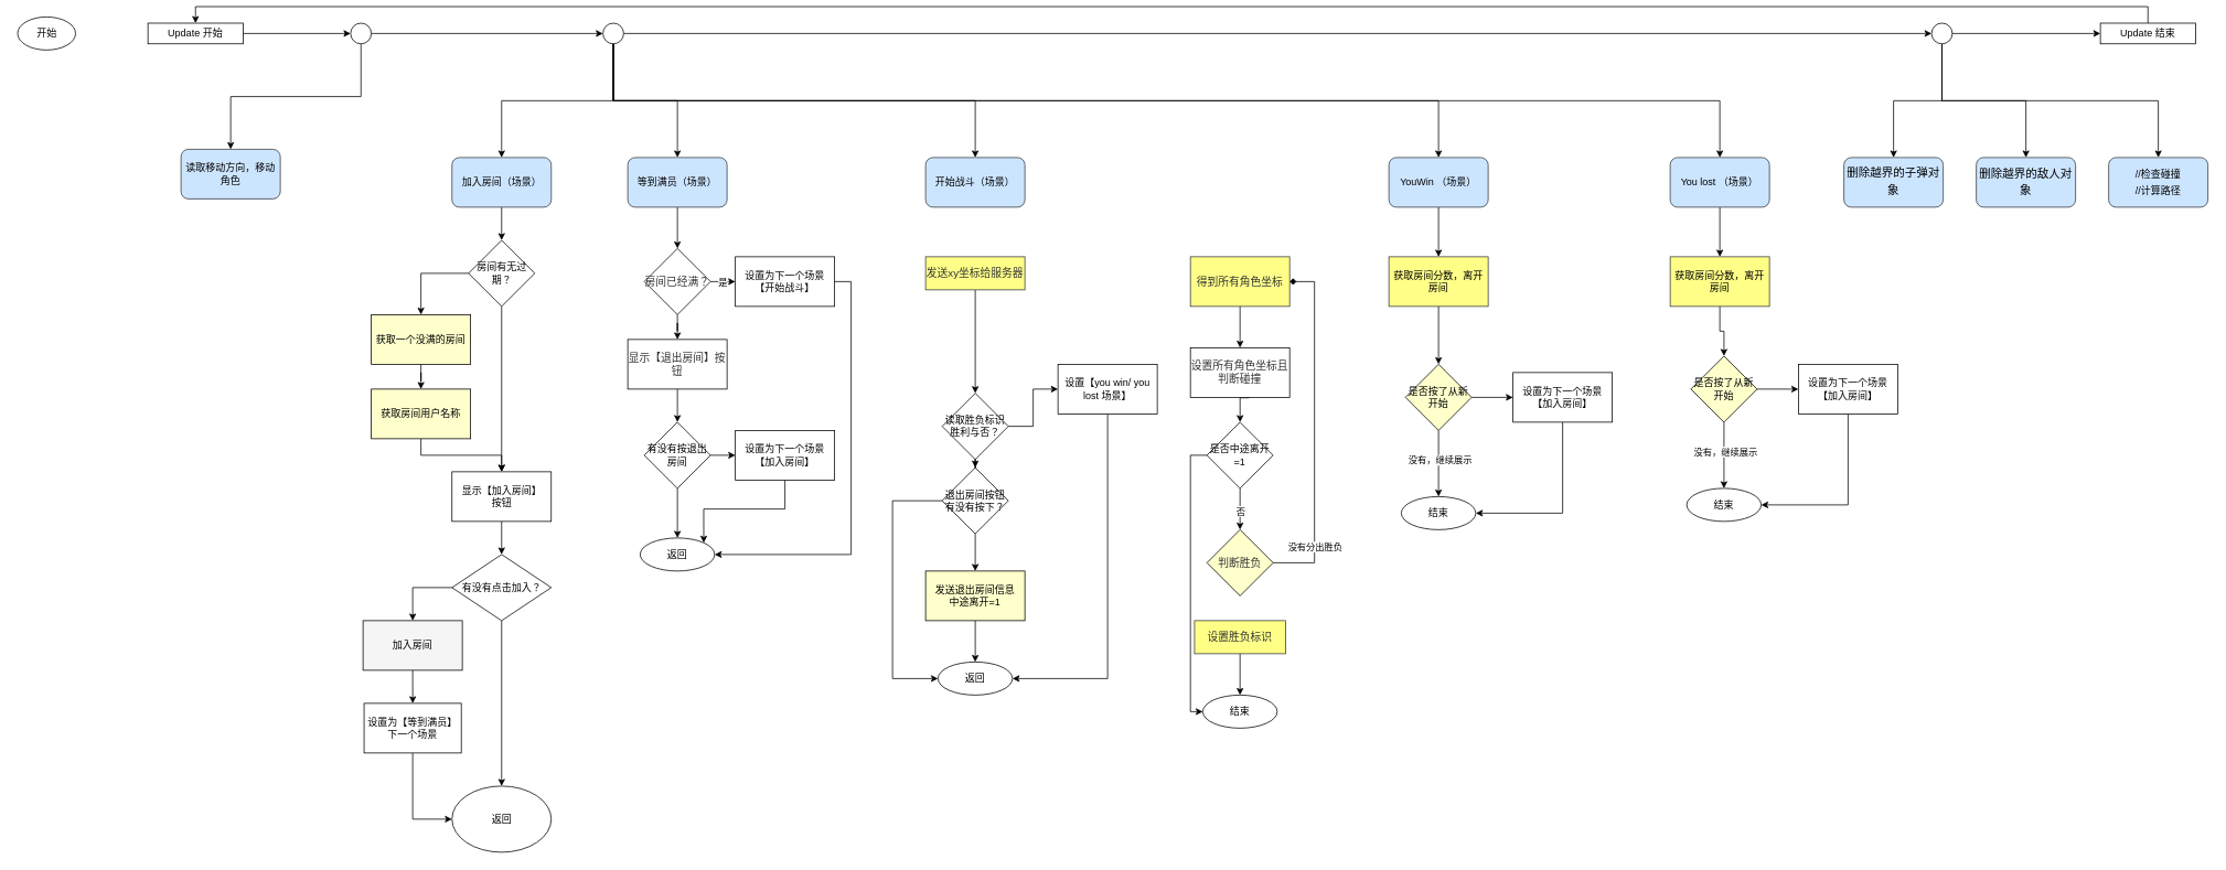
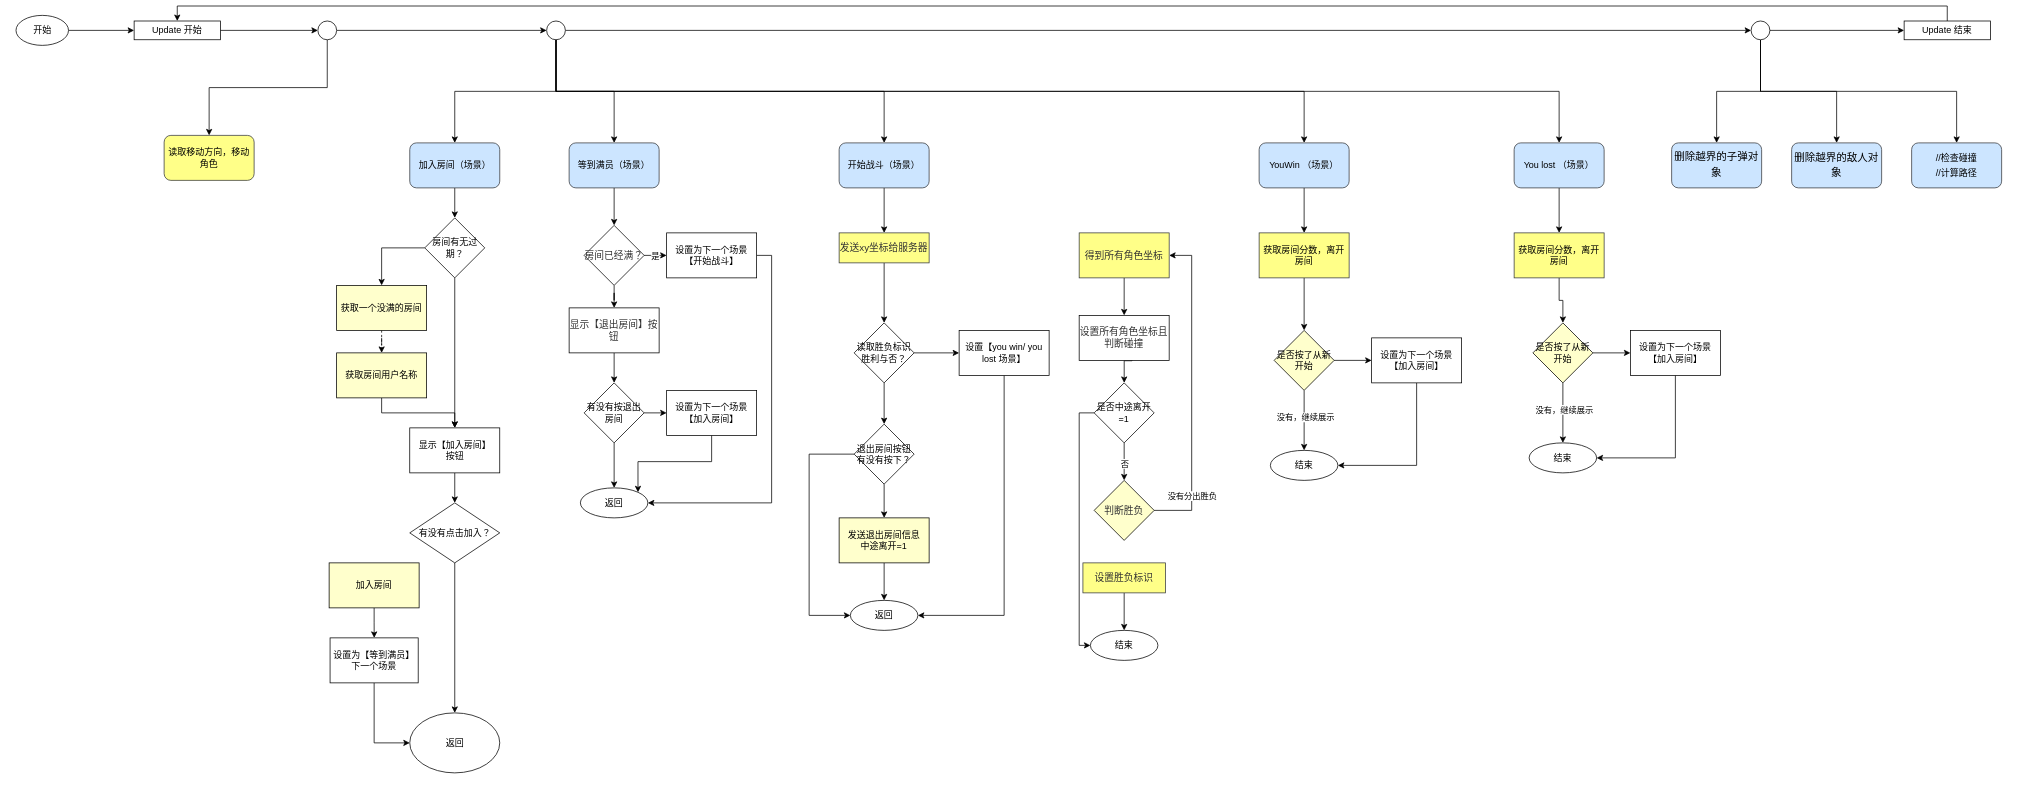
+ <mxCell id="2" value="" style="edgeStyle=orthogonalEdgeStyle;rounded=0;orthogonalLoop=1;jettySize=auto;html=1;" parent="1" source="3" target="6" edge="1"><mxGeometry relative="1" as="geometry" /></mxCell>
- <mxCell id="98" value="读取移动方向，移动角色" style="rounded=1;whiteSpace=wrap;html=1;fillColor=#cce5ff;strokeColor=#36393d;" vertex="1" parent="1"><mxGeometry x="218" y="180" width="120" height="60" as="geometry" /></mxCell>
+ <mxCell id="98" value="读取移动方向，移动角色" style="rounded=1;whiteSpace=wrap;html=1;fillColor=#ffff88;strokeColor=#36393d;" vertex="1" parent="1"><mxGeometry x="218" y="180" width="120" height="60" as="geometry" /></mxCell>
+ <mxCell id="44" value="" style="edgeStyle=orthogonalEdgeStyle;rounded=0;orthogonalLoop=1;jettySize=auto;html=1;" parent="1" source="45" target="55" edge="1"><mxGeometry relative="1" as="geometry" /></mxCell>
- <mxCell id="63" style="edgeStyle=orthogonalEdgeStyle;rounded=0;orthogonalLoop=1;jettySize=auto;html=1;exitX=1;exitY=0.5;exitDx=0;exitDy=0;entryX=1;entryY=0.5;entryDx=0;entryDy=0;endArrow=diamond;" parent="1" source="65" target="60" edge="1"><mxGeometry relative="1" as="geometry"><Array as="points"><mxPoint x="1588.06" y="680" /><mxPoint x="1588.06" y="340" /></Array></mxGeometry></mxCell>
+ <mxCell id="63" style="edgeStyle=orthogonalEdgeStyle;rounded=0;orthogonalLoop=1;jettySize=auto;html=1;exitX=1;exitY=0.5;exitDx=0;exitDy=0;entryX=1;entryY=0.5;entryDx=0;entryDy=0;" parent="1" source="65" target="60" edge="1"><mxGeometry relative="1" as="geometry"><Array as="points"><mxPoint x="1588.06" y="680" /><mxPoint x="1588.06" y="340" /></Array></mxGeometry></mxCell>
- <mxCell id="7" value="" style="edgeStyle=orthogonalEdgeStyle;rounded=0;orthogonalLoop=1;jettySize=auto;html=1;" parent="1" source="8" target="23" edge="1"><mxGeometry relative="1" as="geometry" /></mxCell>
+ <mxCell id="7" value="" style="edgeStyle=orthogonalEdgeStyle;rounded=0;orthogonalLoop=1;jettySize=auto;html=1;dashed=1;" parent="1" source="8" target="23" edge="1"><mxGeometry relative="1" as="geometry" /></mxCell>
- <mxCell id="58" value="读取胜负标识&lt;br&gt;胜利与否？" style="rhombus;whiteSpace=wrap;html=1;" parent="1" vertex="1"><mxGeometry x="1138" y="475" width="80" height="80" as="geometry" /></mxCell>
+ <mxCell id="58" value="读取胜负标识&lt;br&gt;胜利与否？" style="rhombus;whiteSpace=wrap;html=1;" parent="1" vertex="1"><mxGeometry x="1138" y="430" width="80" height="80" as="geometry" /></mxCell>
- <mxCell id="26" value="" style="edgeStyle=orthogonalEdgeStyle;rounded=0;orthogonalLoop=1;jettySize=auto;html=1;exitX=0;exitY=0.5;exitDx=0;exitDy=0;" parent="1" source="28" target="32" edge="1"><mxGeometry relative="1" as="geometry" /></mxCell>
- <mxCell id="32" value="加入房间" style="whiteSpace=wrap;html=1;fillColor=#f5f5f5;" parent="1" vertex="1"><mxGeometry x="438" y="750" width="120" height="60" as="geometry" /></mxCell>
+ <mxCell id="32" value="加入房间" style="whiteSpace=wrap;html=1;fillColor=#FFFFCC;" parent="1" vertex="1"><mxGeometry x="438" y="750" width="120" height="60" as="geometry" /></mxCell>
